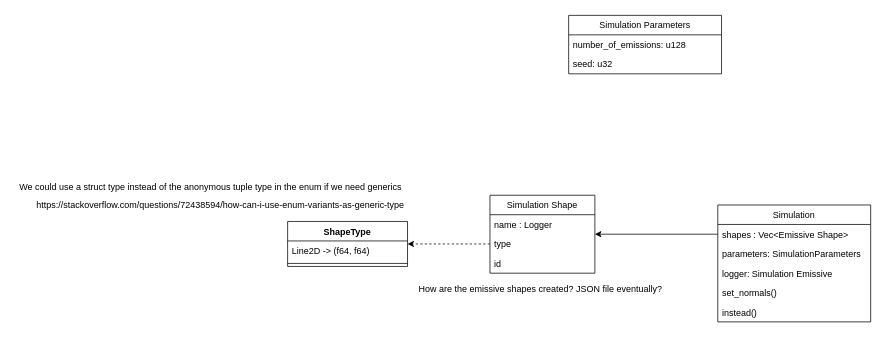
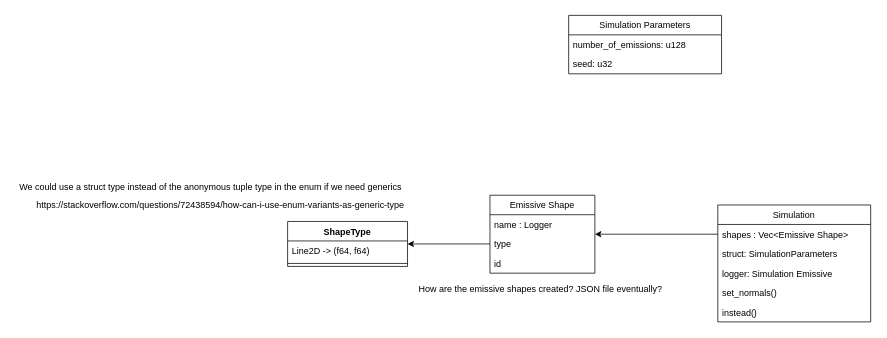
- <mxCell id="2" value="Simulation Shape" style="swimlane;fontStyle=0;childLayout=stackLayout;horizontal=1;startSize=26;fillColor=none;horizontalStack=0;resizeParent=1;resizeParentMax=0;resizeLast=0;collapsible=1;marginBottom=0;" parent="1" vertex="1"><mxGeometry x="653" y="260" width="140" height="104" as="geometry" /></mxCell>
+ <mxCell id="2" value="Emissive Shape" style="swimlane;fontStyle=0;childLayout=stackLayout;horizontal=1;startSize=26;fillColor=none;horizontalStack=0;resizeParent=1;resizeParentMax=0;resizeLast=0;collapsible=1;marginBottom=0;" parent="1" vertex="1"><mxGeometry x="653" y="260" width="140" height="104" as="geometry" /></mxCell>
- <mxCell id="9" style="edgeStyle=orthogonalEdgeStyle;rounded=0;orthogonalLoop=1;jettySize=auto;html=1;dashed=1;" parent="1" source="4" target="6" edge="1"><mxGeometry relative="1" as="geometry" /></mxCell>
+ <mxCell id="9" style="edgeStyle=orthogonalEdgeStyle;rounded=0;orthogonalLoop=1;jettySize=auto;html=1;" parent="1" source="4" target="6" edge="1"><mxGeometry relative="1" as="geometry" /></mxCell>
- <mxCell id="13" value="parameters: SimulationParameters" style="text;strokeColor=none;fillColor=none;align=left;verticalAlign=top;spacingLeft=4;spacingRight=4;overflow=hidden;rotatable=0;points=[[0,0.5],[1,0.5]];portConstraint=eastwest;" vertex="1" parent="11"><mxGeometry y="52" width="204" height="26" as="geometry" /></mxCell>
+ <mxCell id="13" value="struct: SimulationParameters" style="text;strokeColor=none;fillColor=none;align=left;verticalAlign=top;spacingLeft=4;spacingRight=4;overflow=hidden;rotatable=0;points=[[0,0.5],[1,0.5]];portConstraint=eastwest;" vertex="1" parent="11"><mxGeometry y="52" width="204" height="26" as="geometry" /></mxCell>
